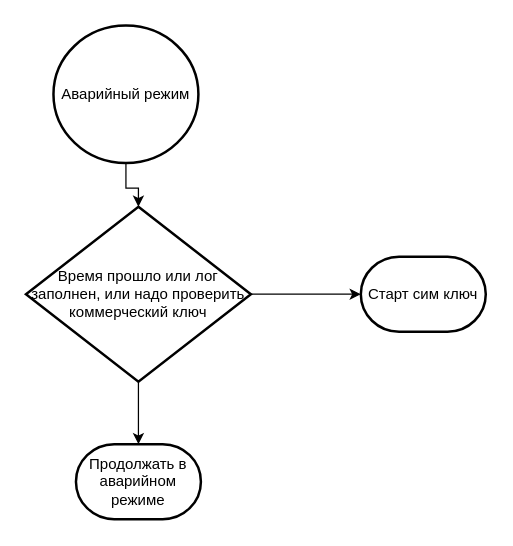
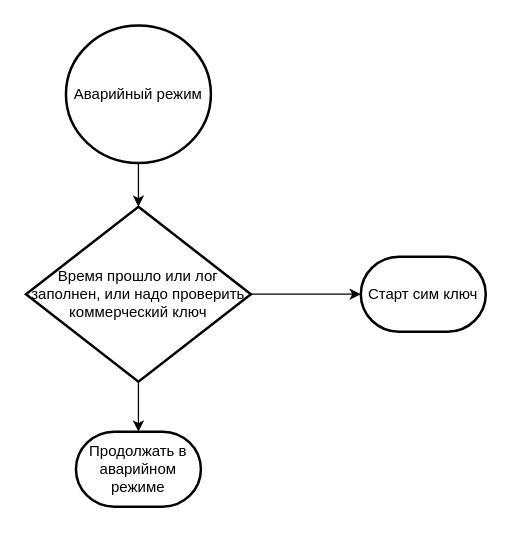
- <mxCell id="3" value="Аварийный режим" style="strokeWidth=2;html=1;shape=mxgraph.flowchart.start_2;whiteSpace=wrap;" vertex="1" parent="1"><mxGeometry x="42" y="20" width="116" height="110" as="geometry" /></mxCell>
+ <mxCell id="3" value="Аварийный режим" style="strokeWidth=2;html=1;shape=mxgraph.flowchart.start_2;whiteSpace=wrap;" vertex="1" parent="1"><mxGeometry x="52" y="20" width="116" height="110" as="geometry" /></mxCell>
- <mxCell id="8" value="Продолжать в аварийном режиме" style="strokeWidth=2;html=1;shape=mxgraph.flowchart.terminator;whiteSpace=wrap;" vertex="1" parent="1"><mxGeometry x="60" y="355" width="100" height="60" as="geometry" /></mxCell>
+ <mxCell id="8" value="Продолжать в аварийном режиме" style="strokeWidth=2;html=1;shape=mxgraph.flowchart.terminator;whiteSpace=wrap;" vertex="1" parent="1"><mxGeometry x="60" y="345" width="100" height="60" as="geometry" /></mxCell>
